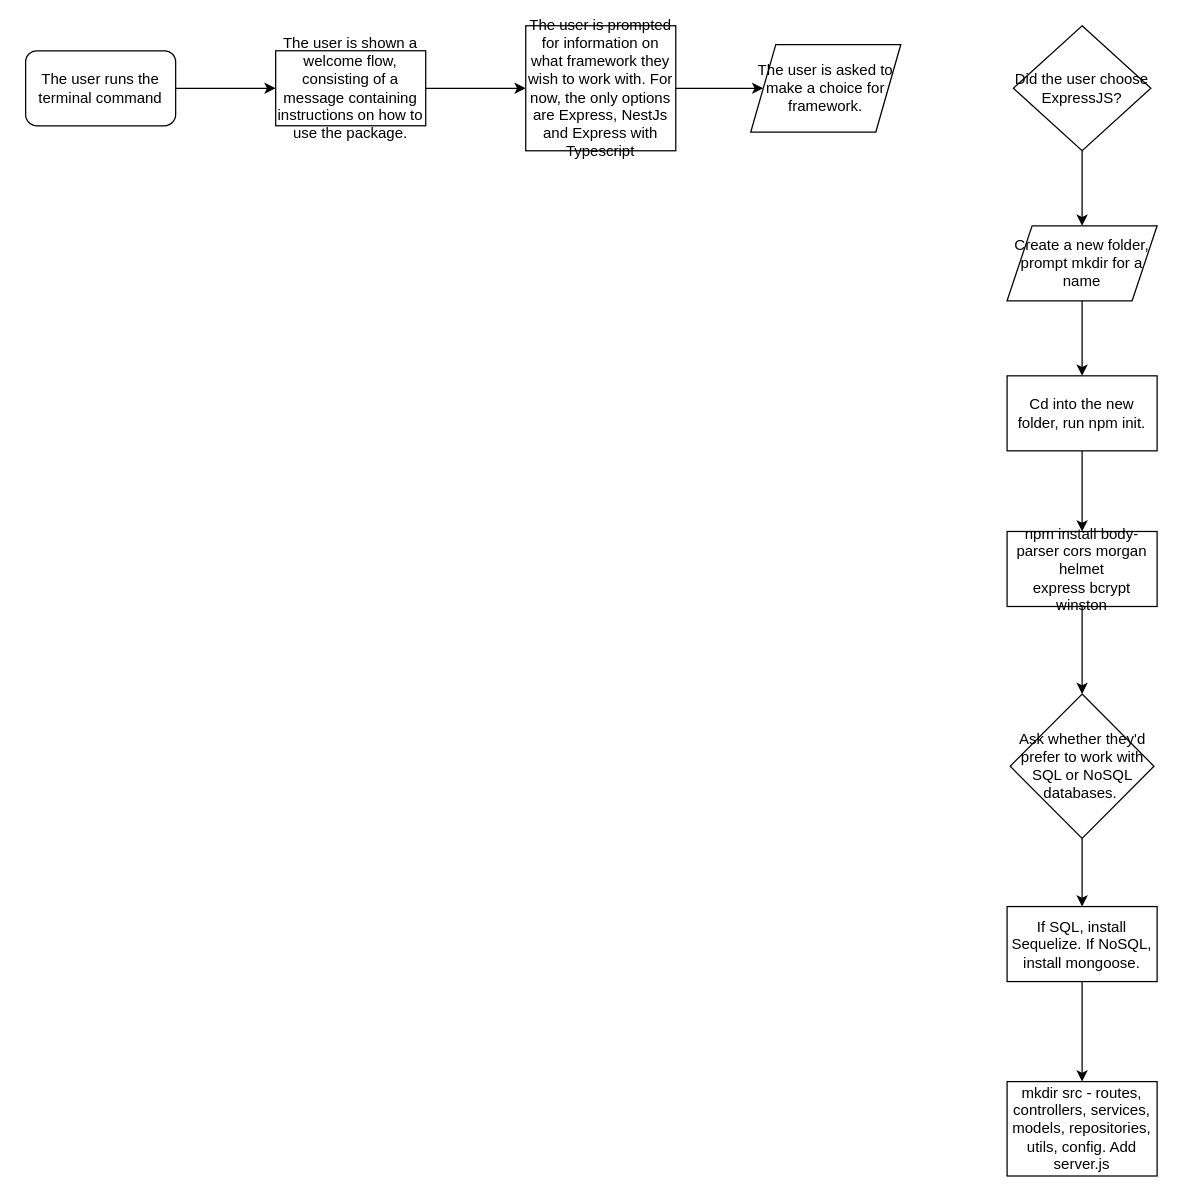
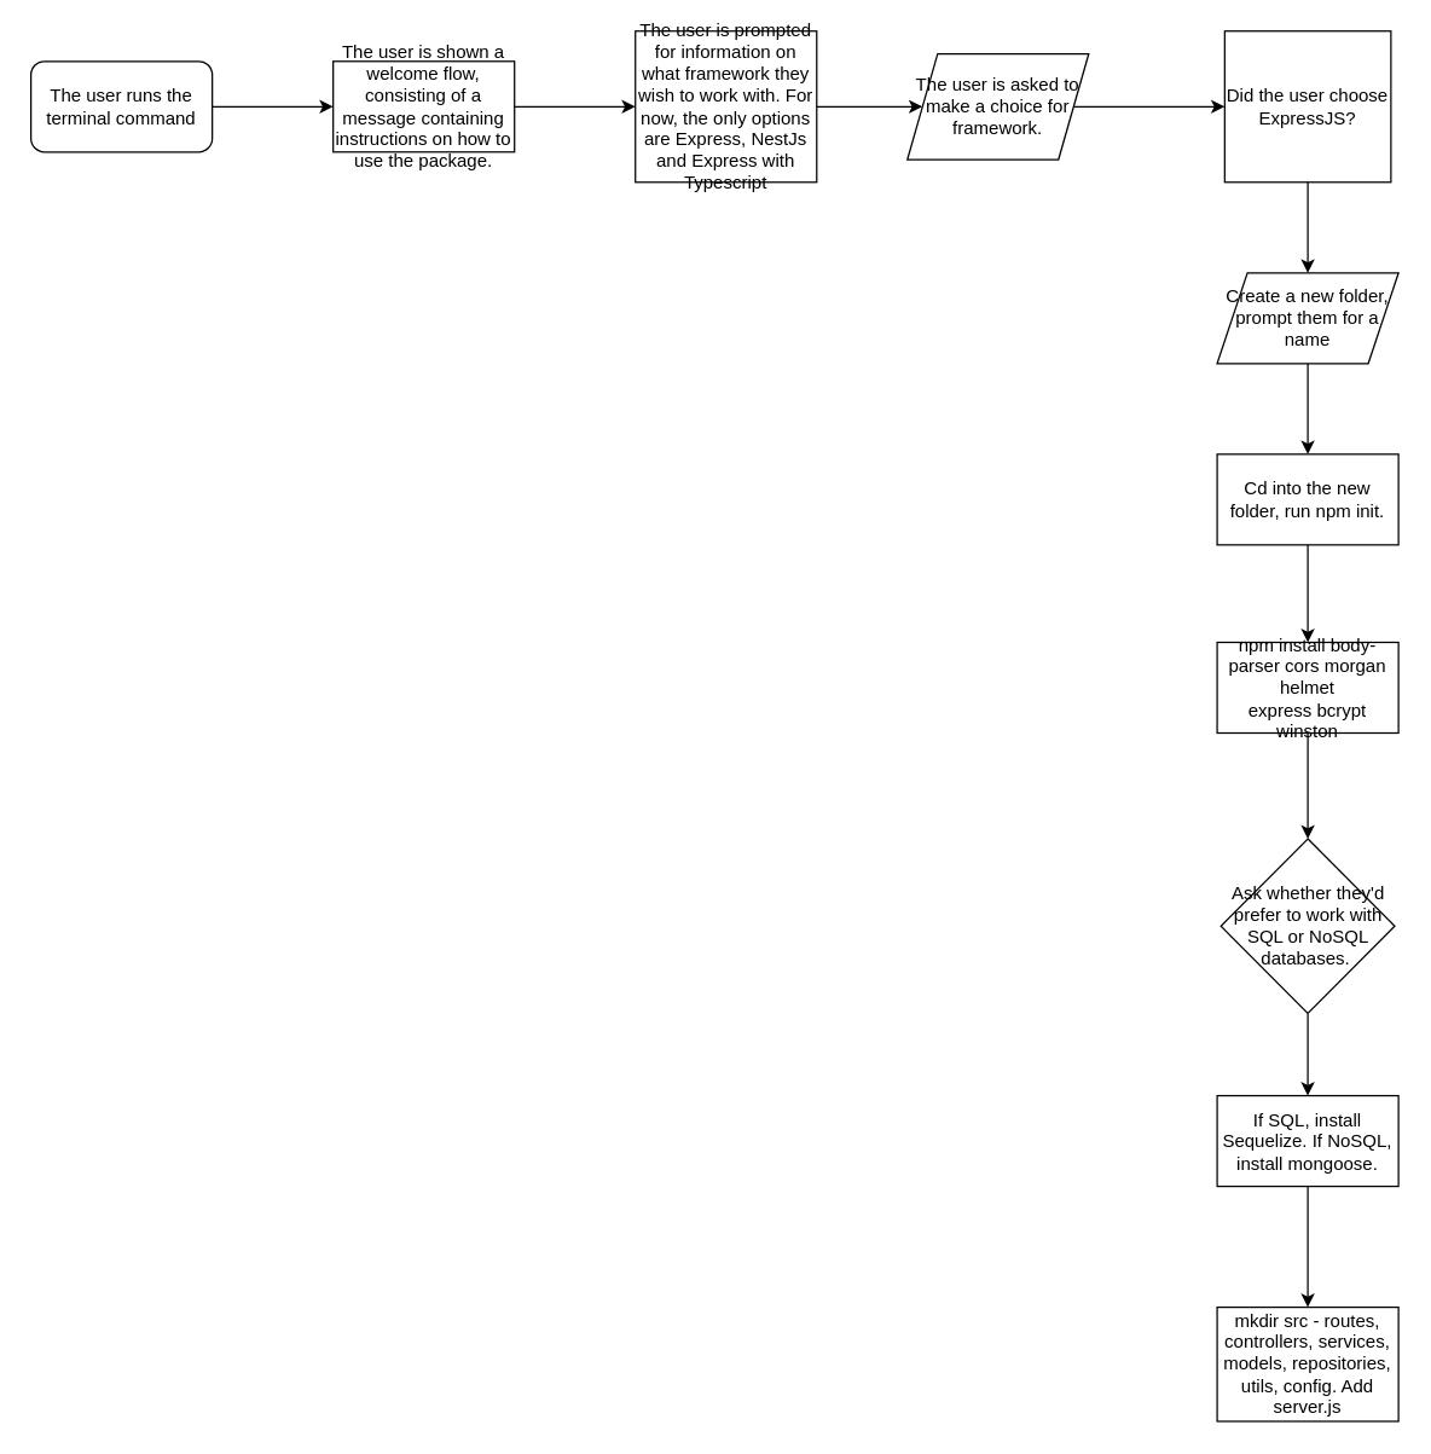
+ <mxCell id="8" value="" style="edgeStyle=orthogonalEdgeStyle;rounded=0;orthogonalLoop=1;jettySize=auto;html=1;" edge="1" parent="1" source="9" target="11"><mxGeometry relative="1" as="geometry" /></mxCell>
- <mxCell id="11" value="Did the user choose ExpressJS?" style="rhombus;whiteSpace=wrap;html=1;" vertex="1" parent="1"><mxGeometry x="810" y="20" width="110" height="100" as="geometry" /></mxCell>
+ <mxCell id="11" value="Did the user choose ExpressJS?" style="whiteSpace=wrap;html=1;rounded=0;" vertex="1" parent="1"><mxGeometry x="810" y="20" width="110" height="100" as="geometry" /></mxCell>
- <mxCell id="13" value="Create a new folder, prompt mkdir for a name" style="shape=parallelogram;perimeter=parallelogramPerimeter;whiteSpace=wrap;html=1;fixedSize=1;" vertex="1" parent="1"><mxGeometry x="805" y="180" width="120" height="60" as="geometry" /></mxCell>
+ <mxCell id="13" value="Create a new folder, prompt them for a name" style="shape=parallelogram;perimeter=parallelogramPerimeter;whiteSpace=wrap;html=1;fixedSize=1;" vertex="1" parent="1"><mxGeometry x="805" y="180" width="120" height="60" as="geometry" /></mxCell>
